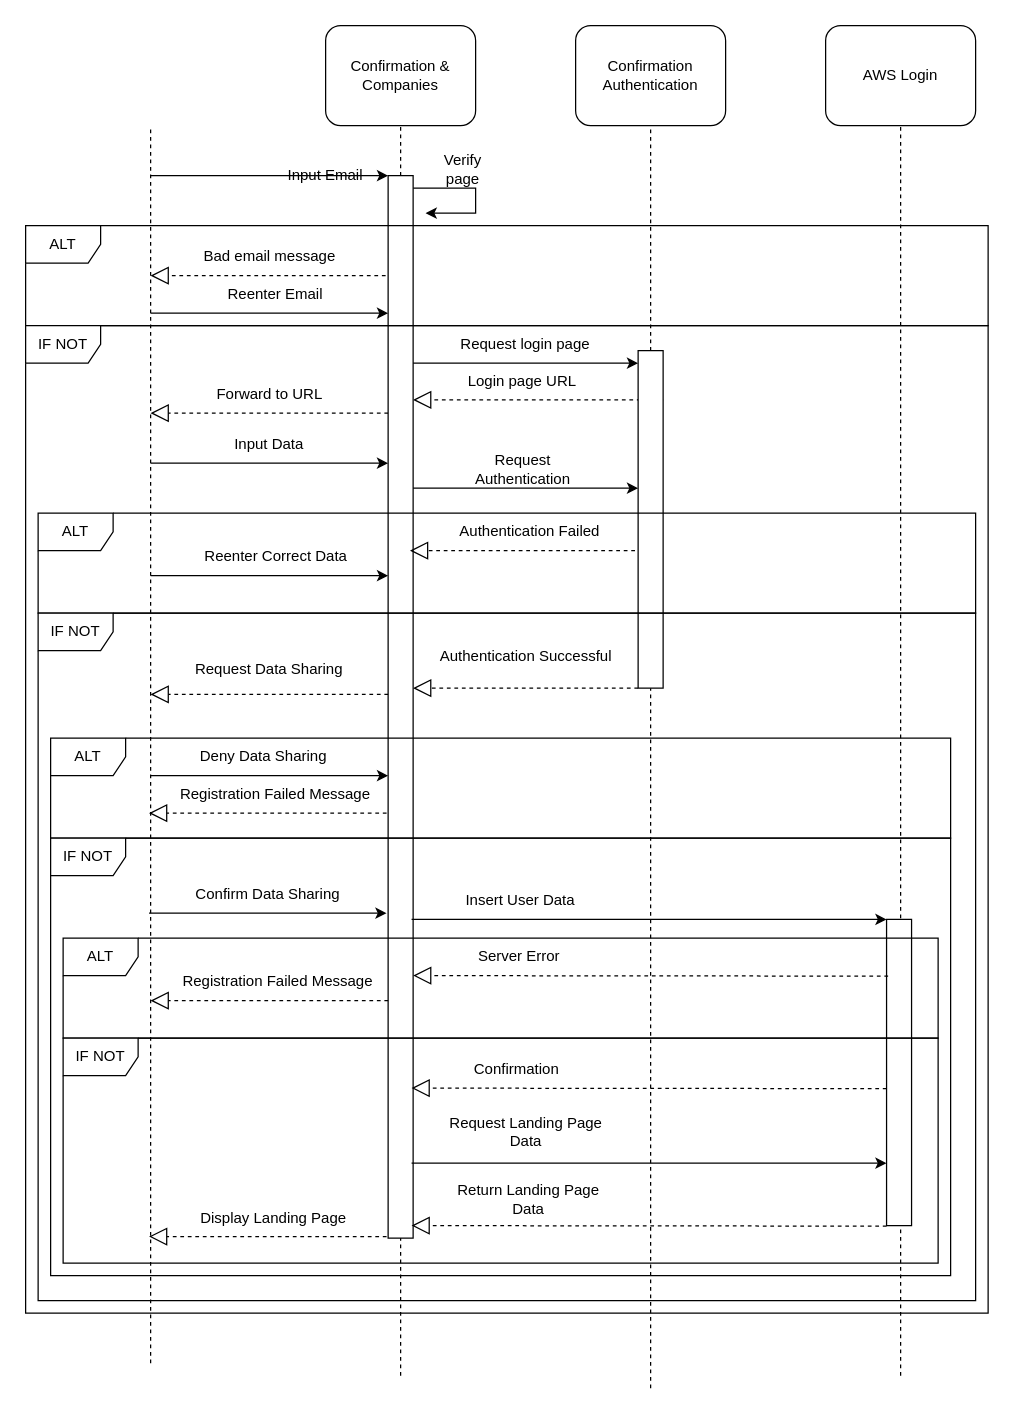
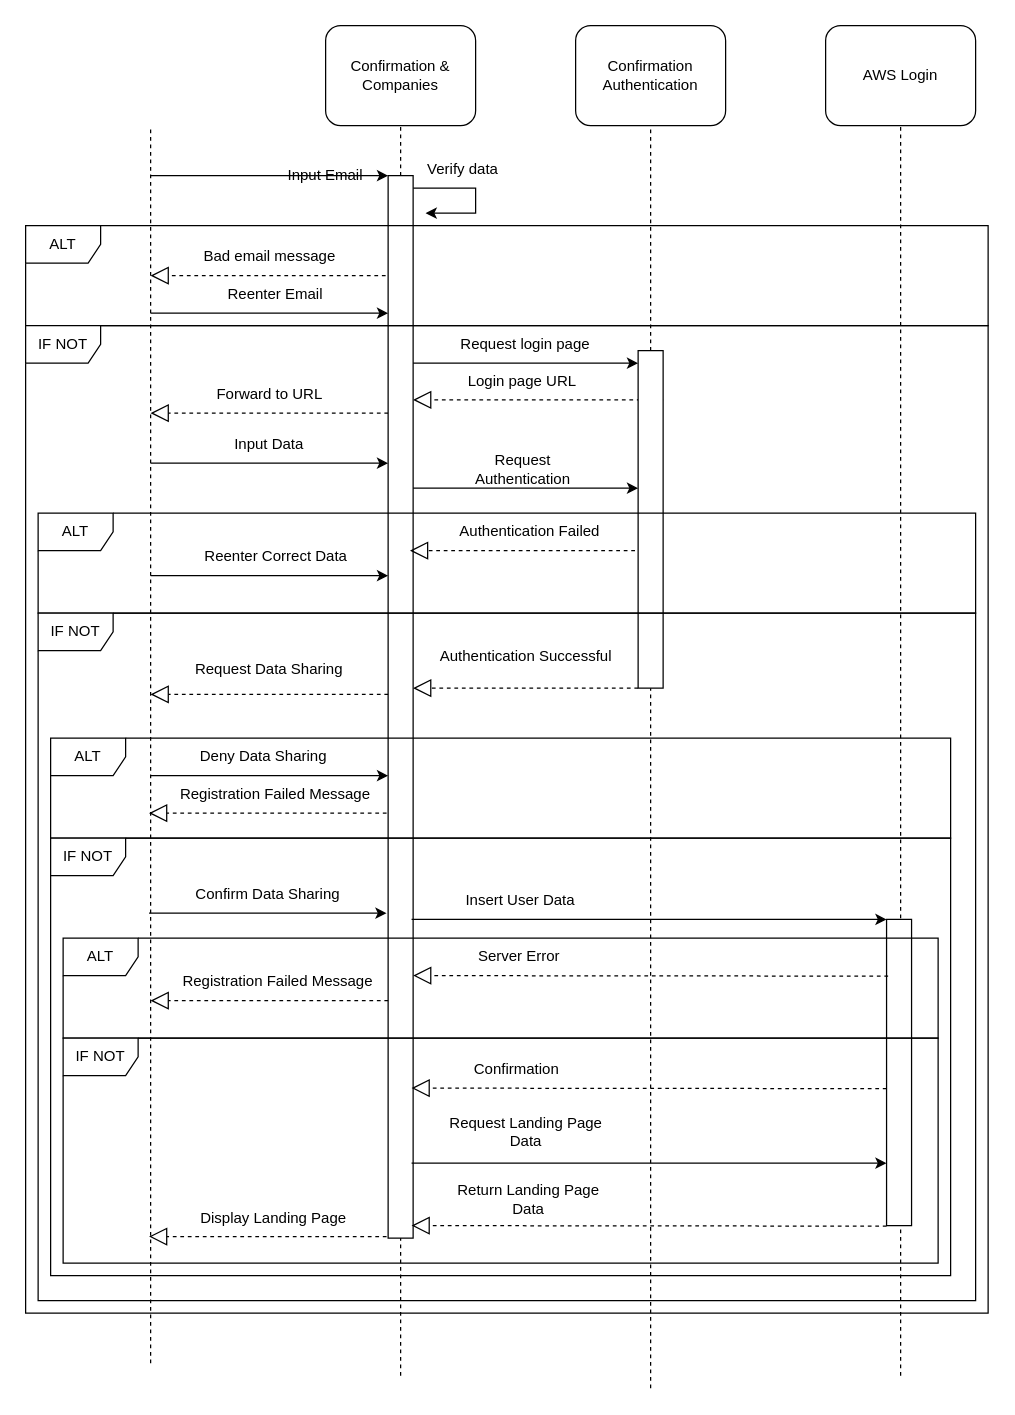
- <mxCell id="12" value="Verify page" style="text;html=1;align=center;verticalAlign=middle;whiteSpace=wrap;rounded=0;" vertex="1" parent="1"><mxGeometry x="340" y="120" width="60" height="30" as="geometry" /></mxCell>
+ <mxCell id="12" value="Verify data" style="text;html=1;align=center;verticalAlign=middle;whiteSpace=wrap;rounded=0;" vertex="1" parent="1"><mxGeometry x="340" y="120" width="60" height="30" as="geometry" /></mxCell>
